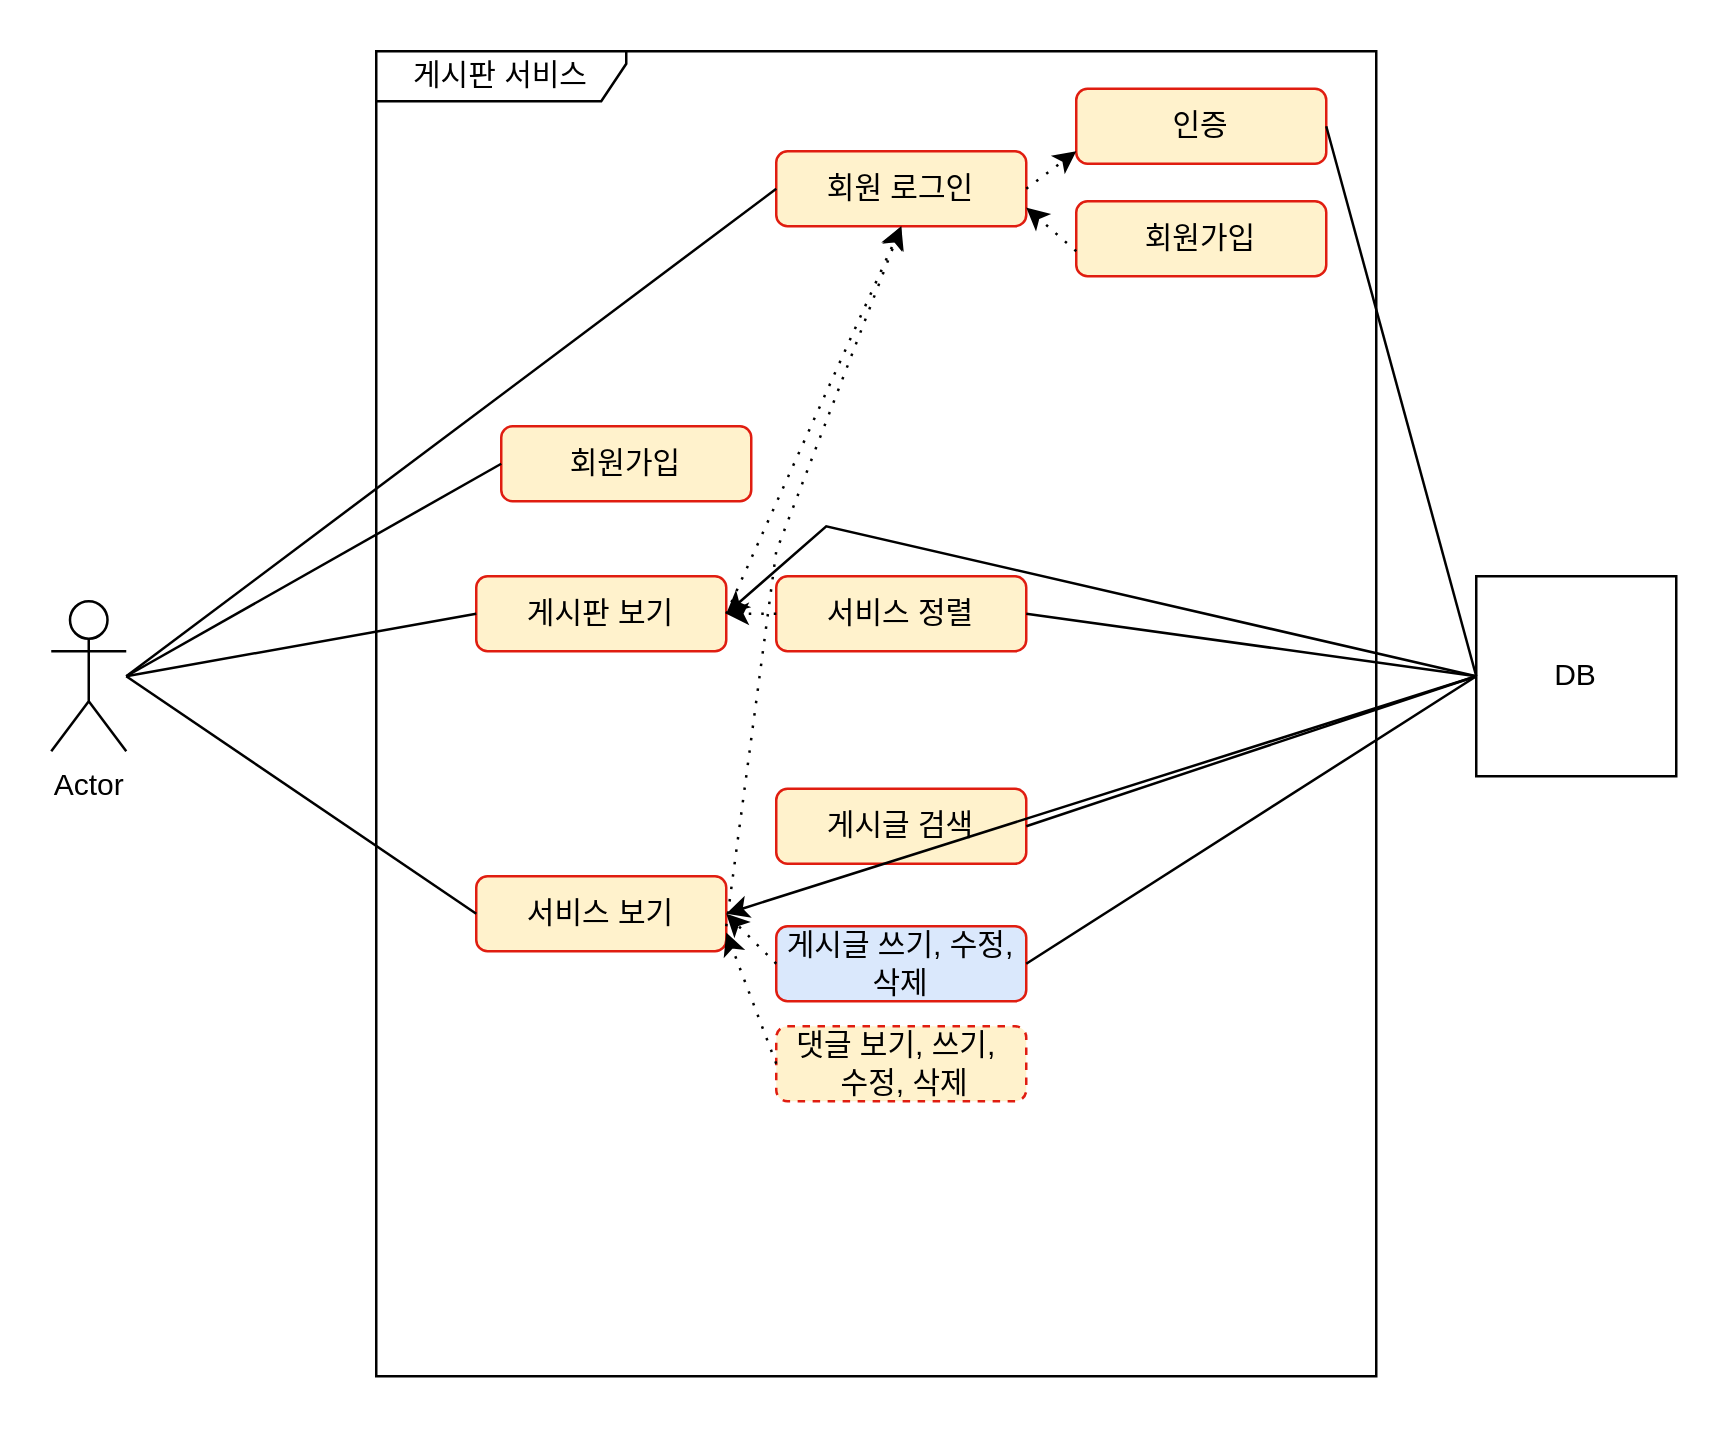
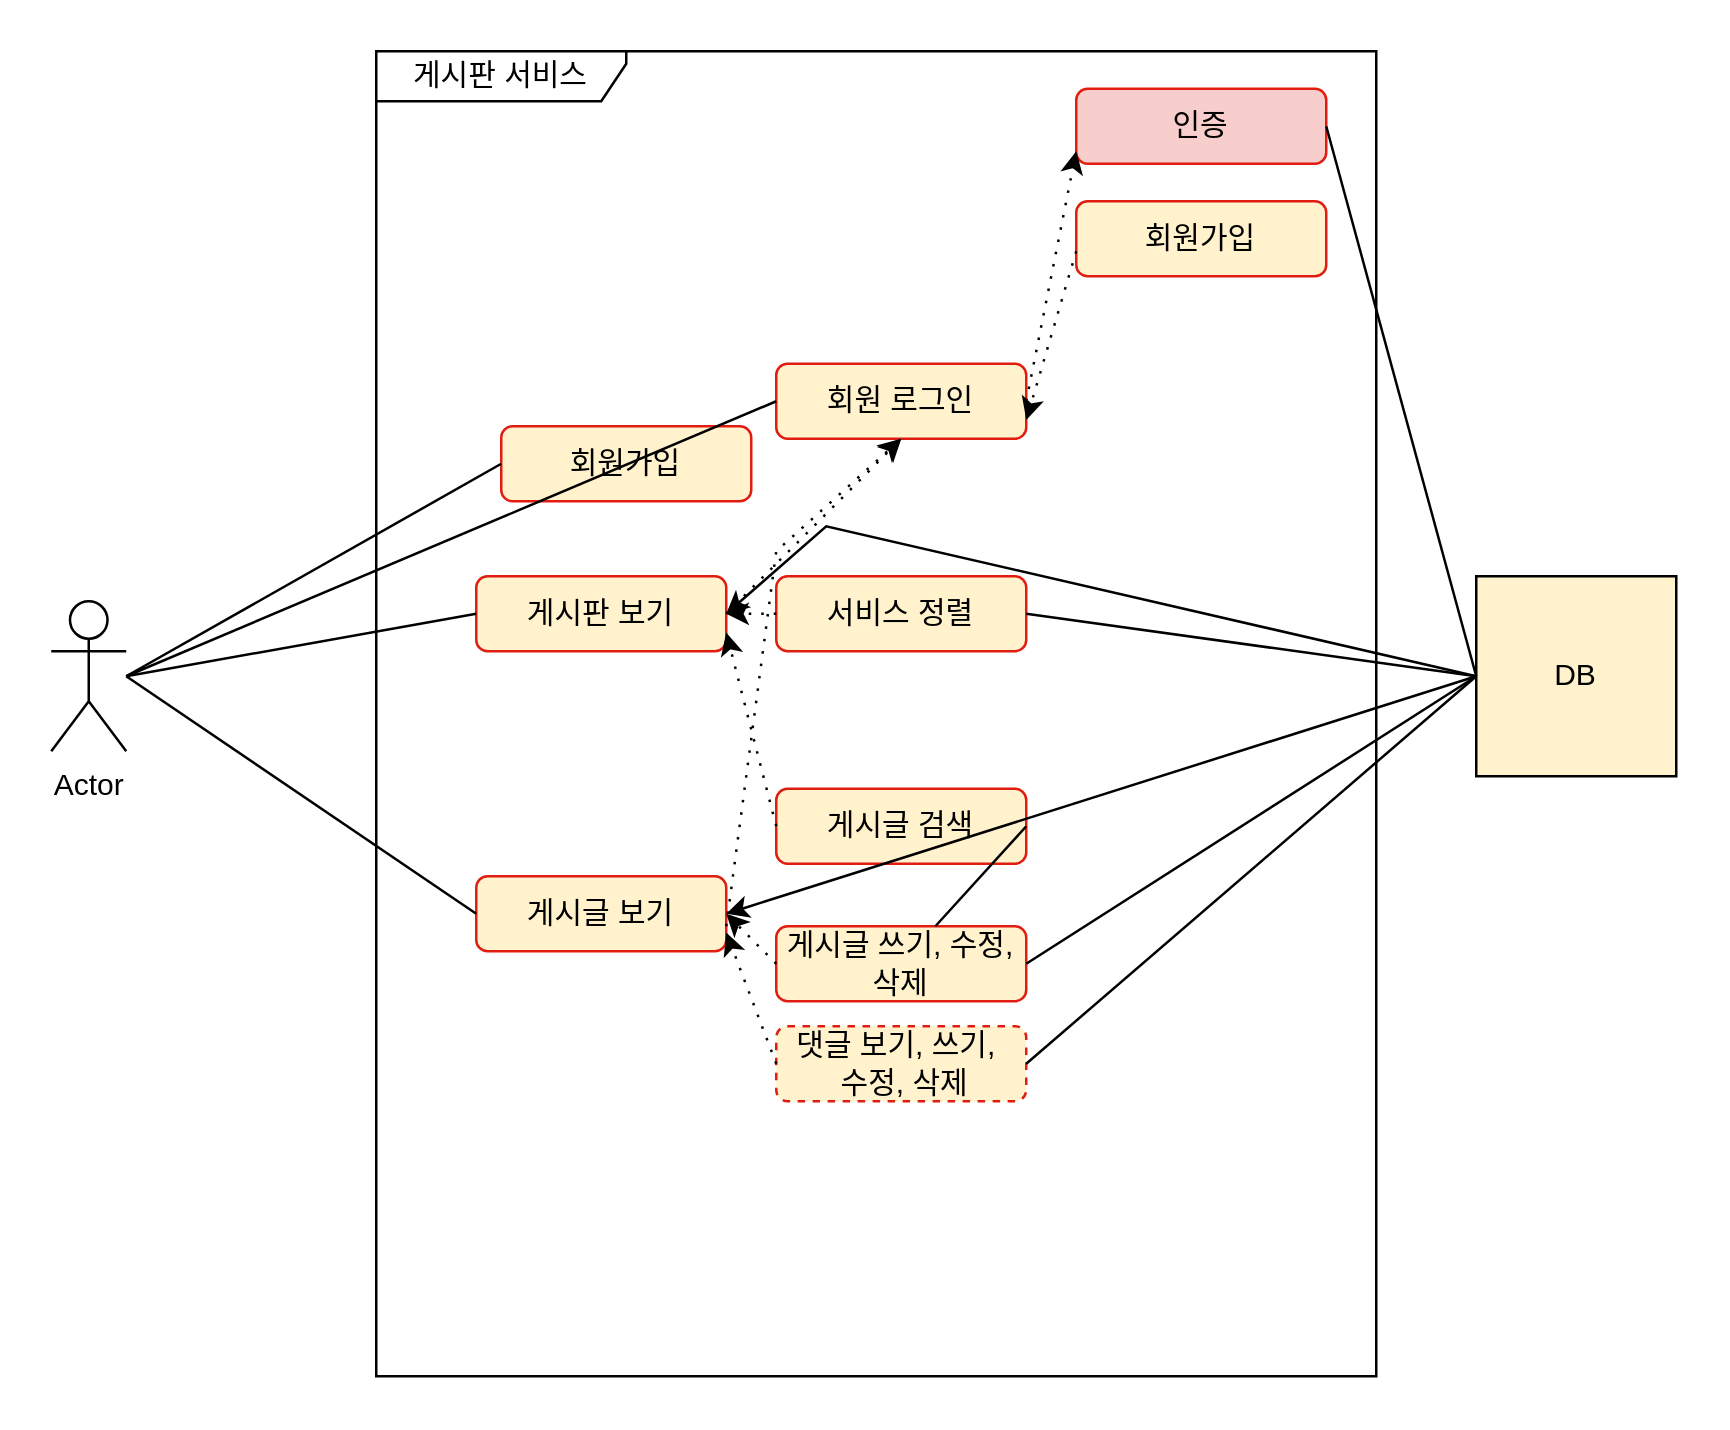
- <mxCell id="12" value="인증" style="rounded=1;whiteSpace=wrap;html=1;fillColor=#fff2cc;strokeColor=#e01d10;" vertex="1" parent="1"><mxGeometry x="430" y="35" width="100" height="30" as="geometry" /></mxCell>
+ <mxCell id="12" value="인증" style="rounded=1;whiteSpace=wrap;html=1;fillColor=#f8cecc;strokeColor=#e01d10;" vertex="1" parent="1"><mxGeometry x="430" y="35" width="100" height="30" as="geometry" /></mxCell>
- <mxCell id="7" value="회원 로그인" style="rounded=1;whiteSpace=wrap;html=1;fillColor=#fff2cc;strokeColor=#e01d10;" vertex="1" parent="1"><mxGeometry x="310" y="60" width="100" height="30" as="geometry" /></mxCell>
+ <mxCell id="7" value="회원 로그인" style="rounded=1;whiteSpace=wrap;html=1;fillColor=#fff2cc;strokeColor=#e01d10;" vertex="1" parent="1"><mxGeometry x="310" y="145" width="100" height="30" as="geometry" /></mxCell>
- <mxCell id="20" value="DB" style="whiteSpace=wrap;html=1;aspect=fixed;" vertex="1" parent="1"><mxGeometry x="590" y="230" width="80" height="80" as="geometry" /></mxCell>
+ <mxCell id="20" value="DB" style="whiteSpace=wrap;html=1;aspect=fixed;fillColor=#fff2cc;" vertex="1" parent="1"><mxGeometry x="590" y="230" width="80" height="80" as="geometry" /></mxCell>
- <mxCell id="25" value="" style="endArrow=none;html=1;rounded=0;entryX=0;entryY=0.5;entryDx=0;entryDy=0;exitX=1;exitY=0.5;exitDx=0;exitDy=0;" edge="1" parent="1" source="9" target="20"><mxGeometry width="50" height="50" relative="1" as="geometry"><mxPoint x="320" y="300" as="sourcePoint" /><mxPoint x="370" y="250" as="targetPoint" /></mxGeometry></mxCell>
+ <mxCell id="25" value="" style="endArrow=none;html=1;rounded=0;exitX=1;exitY=0.5;exitDx=0;exitDy=0;" edge="1" parent="1" source="9" target="10"><mxGeometry width="50" height="50" relative="1" as="geometry"><mxPoint x="320" y="300" as="sourcePoint" /><mxPoint x="370" y="250" as="targetPoint" /></mxGeometry></mxCell>
+ <mxCell id="31" value="" style="endArrow=classic;html=1;rounded=0;exitX=0;exitY=0.5;exitDx=0;exitDy=0;entryX=1;entryY=0.75;entryDx=0;entryDy=0;dashed=1;dashPattern=1 4;" edge="1" parent="1" source="9" target="5"><mxGeometry width="50" height="50" relative="1" as="geometry"><mxPoint x="320" y="300" as="sourcePoint" /><mxPoint x="370" y="250" as="targetPoint" /></mxGeometry></mxCell>
- <mxCell id="6" value="서비스 보기" style="rounded=1;whiteSpace=wrap;html=1;fillColor=#fff2cc;strokeColor=#e01d10;" vertex="1" parent="1"><mxGeometry x="190" y="350" width="100" height="30" as="geometry" /></mxCell>
+ <mxCell id="6" value="게시글 보기" style="rounded=1;whiteSpace=wrap;html=1;fillColor=#fff2cc;strokeColor=#e01d10;" vertex="1" parent="1"><mxGeometry x="190" y="350" width="100" height="30" as="geometry" /></mxCell>
+ <mxCell id="27" value="" style="endArrow=none;html=1;rounded=0;entryX=0;entryY=0.5;entryDx=0;entryDy=0;exitX=1;exitY=0.5;exitDx=0;exitDy=0;" edge="1" parent="1" source="11" target="20"><mxGeometry width="50" height="50" relative="1" as="geometry"><mxPoint x="320" y="300" as="sourcePoint" /><mxPoint x="370" y="250" as="targetPoint" /></mxGeometry></mxCell>
- <mxCell id="10" value="게시글 쓰기, 수정, 삭제" style="rounded=1;whiteSpace=wrap;html=1;fillColor=#dae8fc;strokeColor=#e01d10;" vertex="1" parent="1"><mxGeometry x="310" y="370" width="100" height="30" as="geometry" /></mxCell>
+ <mxCell id="10" value="게시글 쓰기, 수정, 삭제" style="rounded=1;whiteSpace=wrap;html=1;fillColor=#fff2cc;strokeColor=#e01d10;" vertex="1" parent="1"><mxGeometry x="310" y="370" width="100" height="30" as="geometry" /></mxCell>
